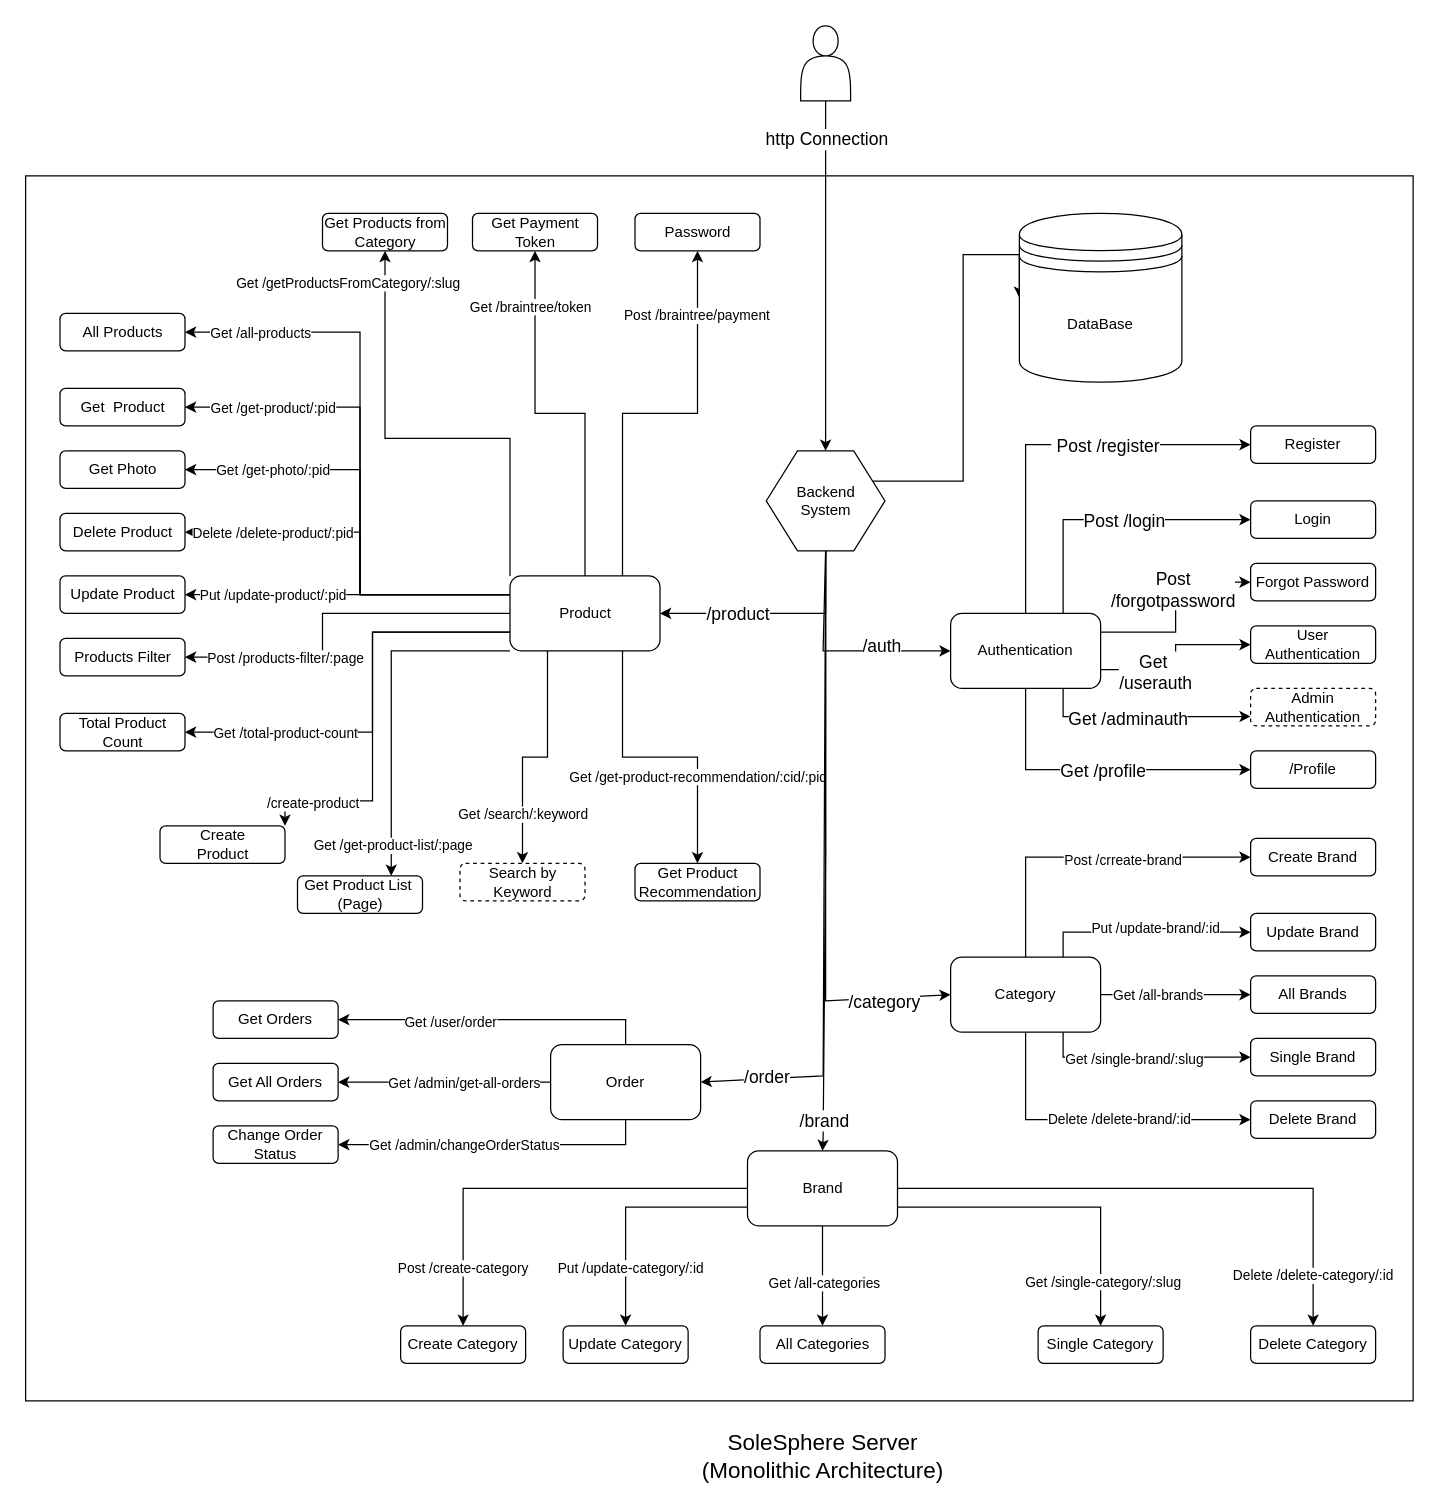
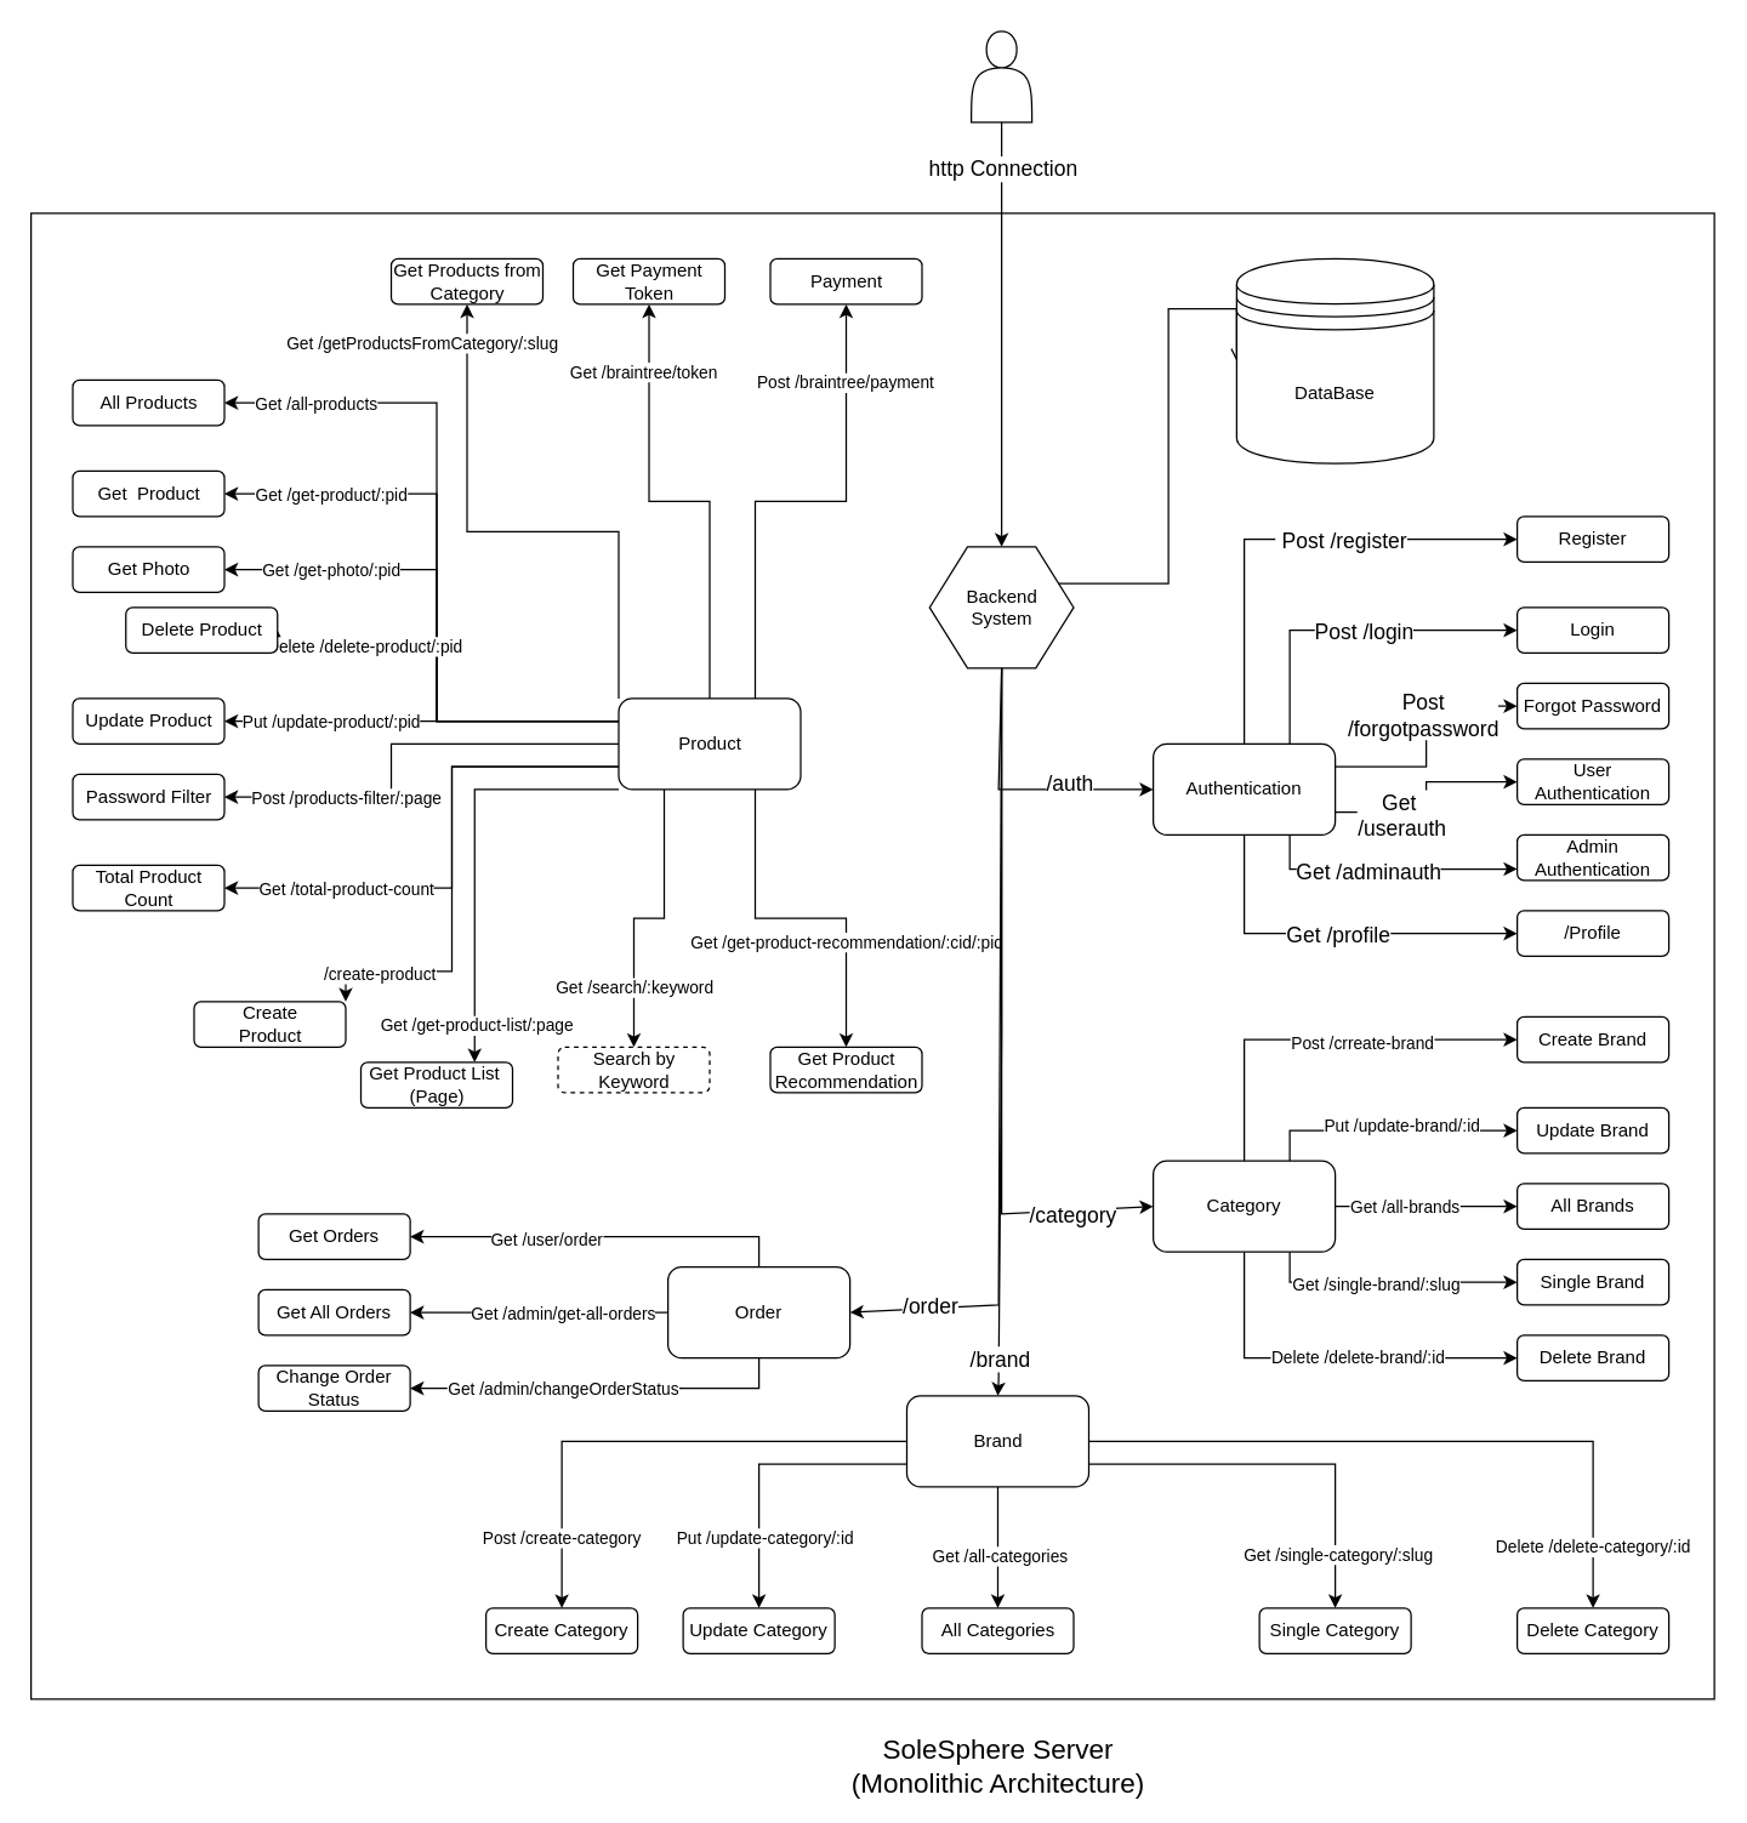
- <mxCell id="119" value="Password" style="rounded=1;whiteSpace=wrap;html=1;" vertex="1" parent="1"><mxGeometry x="507.5" y="170" width="100" height="30" as="geometry" /></mxCell>
+ <mxCell id="119" value="Payment" style="rounded=1;whiteSpace=wrap;html=1;" vertex="1" parent="1"><mxGeometry x="507.5" y="170" width="100" height="30" as="geometry" /></mxCell>
- <mxCell id="4" style="edgeStyle=orthogonalEdgeStyle;rounded=0;orthogonalLoop=1;jettySize=auto;html=1;exitX=1;exitY=0.25;exitDx=0;exitDy=0;entryX=0;entryY=0.5;entryDx=0;entryDy=0;" edge="1" parent="1" source="5" target="122"><mxGeometry relative="1" as="geometry"><Array as="points"><mxPoint x="770" y="384" /><mxPoint x="770" y="203" /></Array></mxGeometry></mxCell>
+ <mxCell id="4" style="edgeStyle=orthogonalEdgeStyle;rounded=0;orthogonalLoop=1;jettySize=auto;html=1;exitX=1;exitY=0.25;exitDx=0;exitDy=0;entryX=0;entryY=0.5;entryDx=0;entryDy=0;endArrow=open;" edge="1" parent="1" source="5" target="122"><mxGeometry relative="1" as="geometry"><Array as="points"><mxPoint x="770" y="384" /><mxPoint x="770" y="203" /></Array></mxGeometry></mxCell>
- <mxCell id="111" value="Delete Product" style="rounded=1;whiteSpace=wrap;html=1;" vertex="1" parent="1"><mxGeometry x="47.5" y="410" width="100" height="30" as="geometry" /></mxCell>
+ <mxCell id="111" value="Delete Product" style="rounded=1;whiteSpace=wrap;html=1;" vertex="1" parent="1"><mxGeometry x="82.5" y="400" width="100" height="30" as="geometry" /></mxCell>
- <mxCell id="83" value="" style="endArrow=classic;html=1;rounded=0;entryX=1;entryY=0.5;entryDx=0;entryDy=0;exitX=0.5;exitY=1;exitDx=0;exitDy=0;" edge="1" parent="1" source="5" target="69"><mxGeometry relative="1" as="geometry"><mxPoint x="678" y="460" as="sourcePoint" /><mxPoint x="770" y="620" as="targetPoint" /><Array as="points"><mxPoint x="660" y="490" /></Array></mxGeometry></mxCell>
- <mxCell id="84" value="&lt;font style=&quot;font-size: 14px;&quot;&gt;/product&lt;/font&gt;" style="edgeLabel;resizable=0;html=1;;align=center;verticalAlign=middle;" connectable="0" vertex="1" parent="83"><mxGeometry relative="1" as="geometry"><mxPoint x="-30" as="offset" /></mxGeometry></mxCell>
- <mxCell id="118" value="Products Filter" style="rounded=1;whiteSpace=wrap;html=1;" vertex="1" parent="1"><mxGeometry x="47.5" y="510" width="100" height="30" as="geometry" /></mxCell>
+ <mxCell id="118" value="Password Filter" style="rounded=1;whiteSpace=wrap;html=1;" vertex="1" parent="1"><mxGeometry x="47.5" y="510" width="100" height="30" as="geometry" /></mxCell>
- <mxCell id="92" value="Admin Authentication" style="rounded=1;whiteSpace=wrap;html=1;dashed=1;" vertex="1" parent="1"><mxGeometry x="1000" y="550" width="100" height="30" as="geometry" /></mxCell>
+ <mxCell id="92" value="Admin Authentication" style="rounded=1;whiteSpace=wrap;html=1;" vertex="1" parent="1"><mxGeometry x="1000" y="550" width="100" height="30" as="geometry" /></mxCell>
